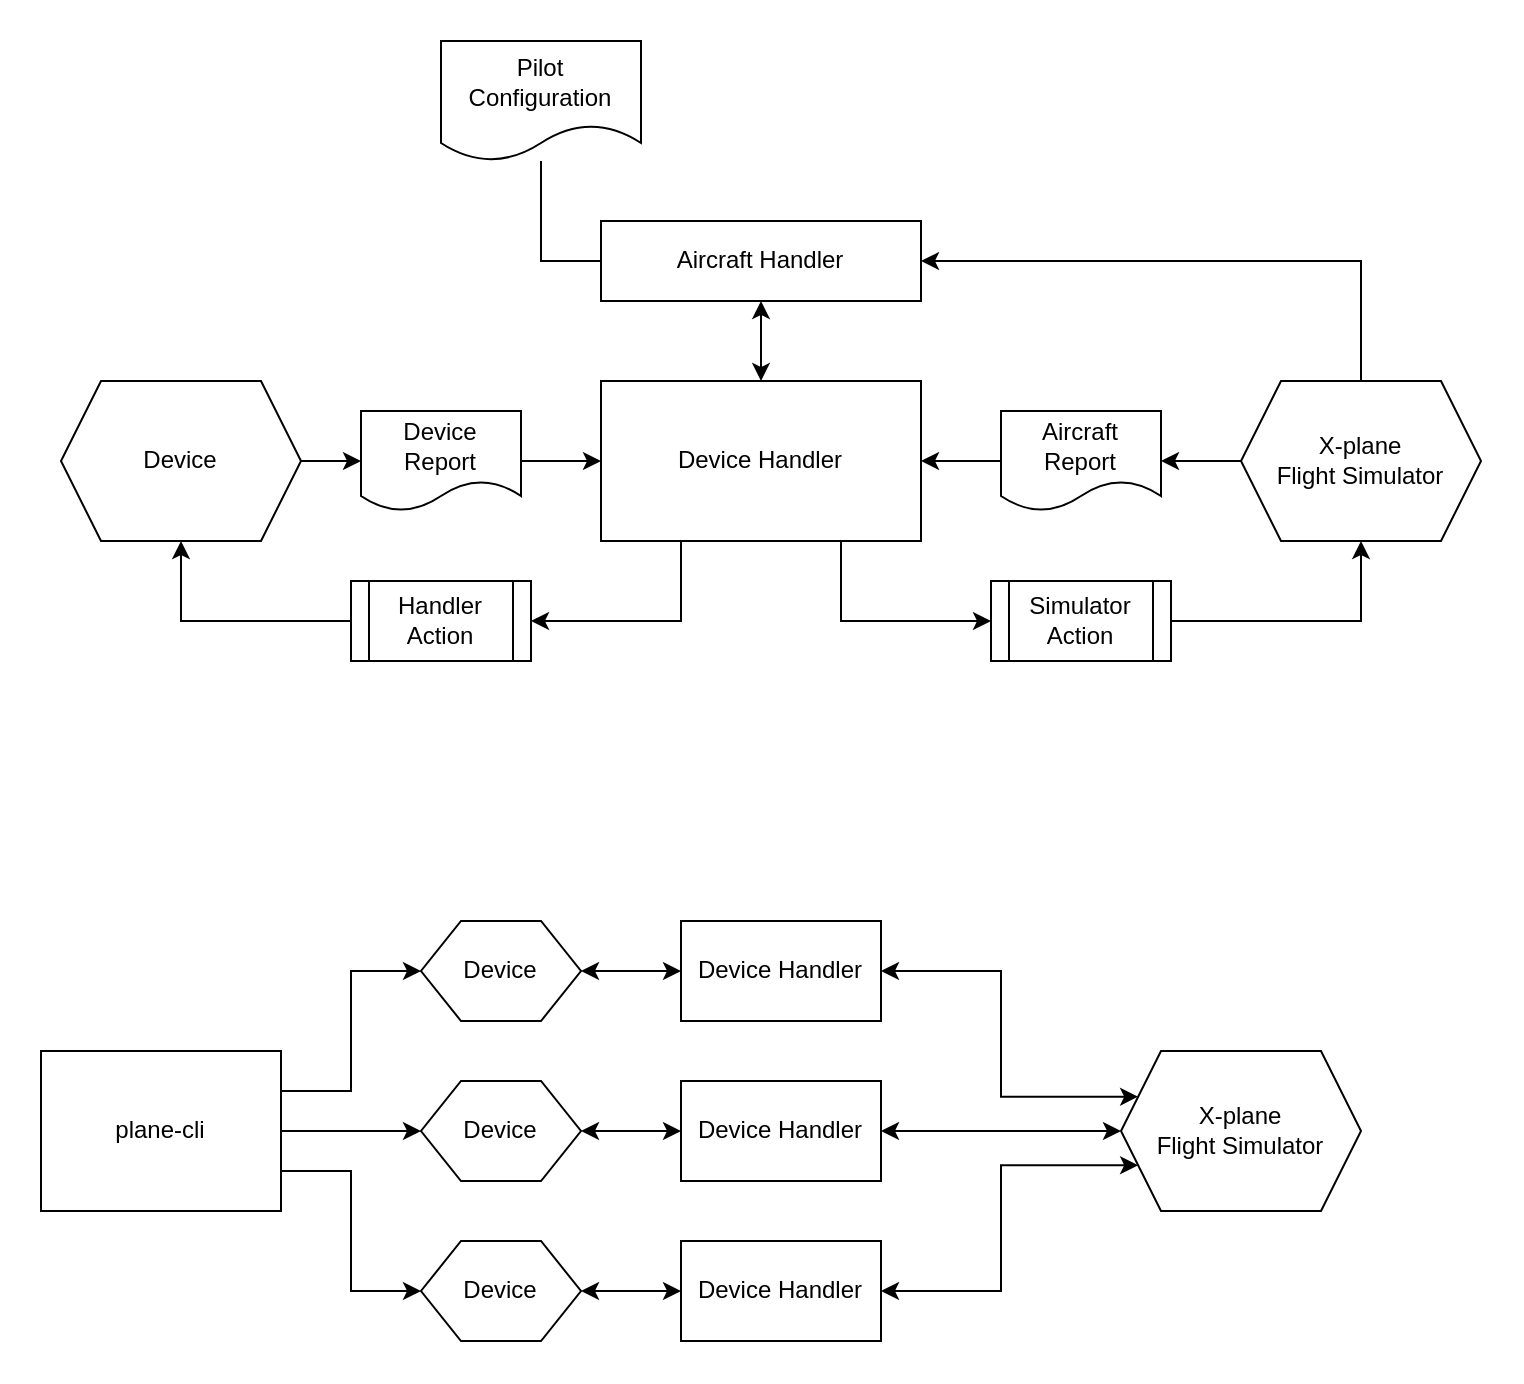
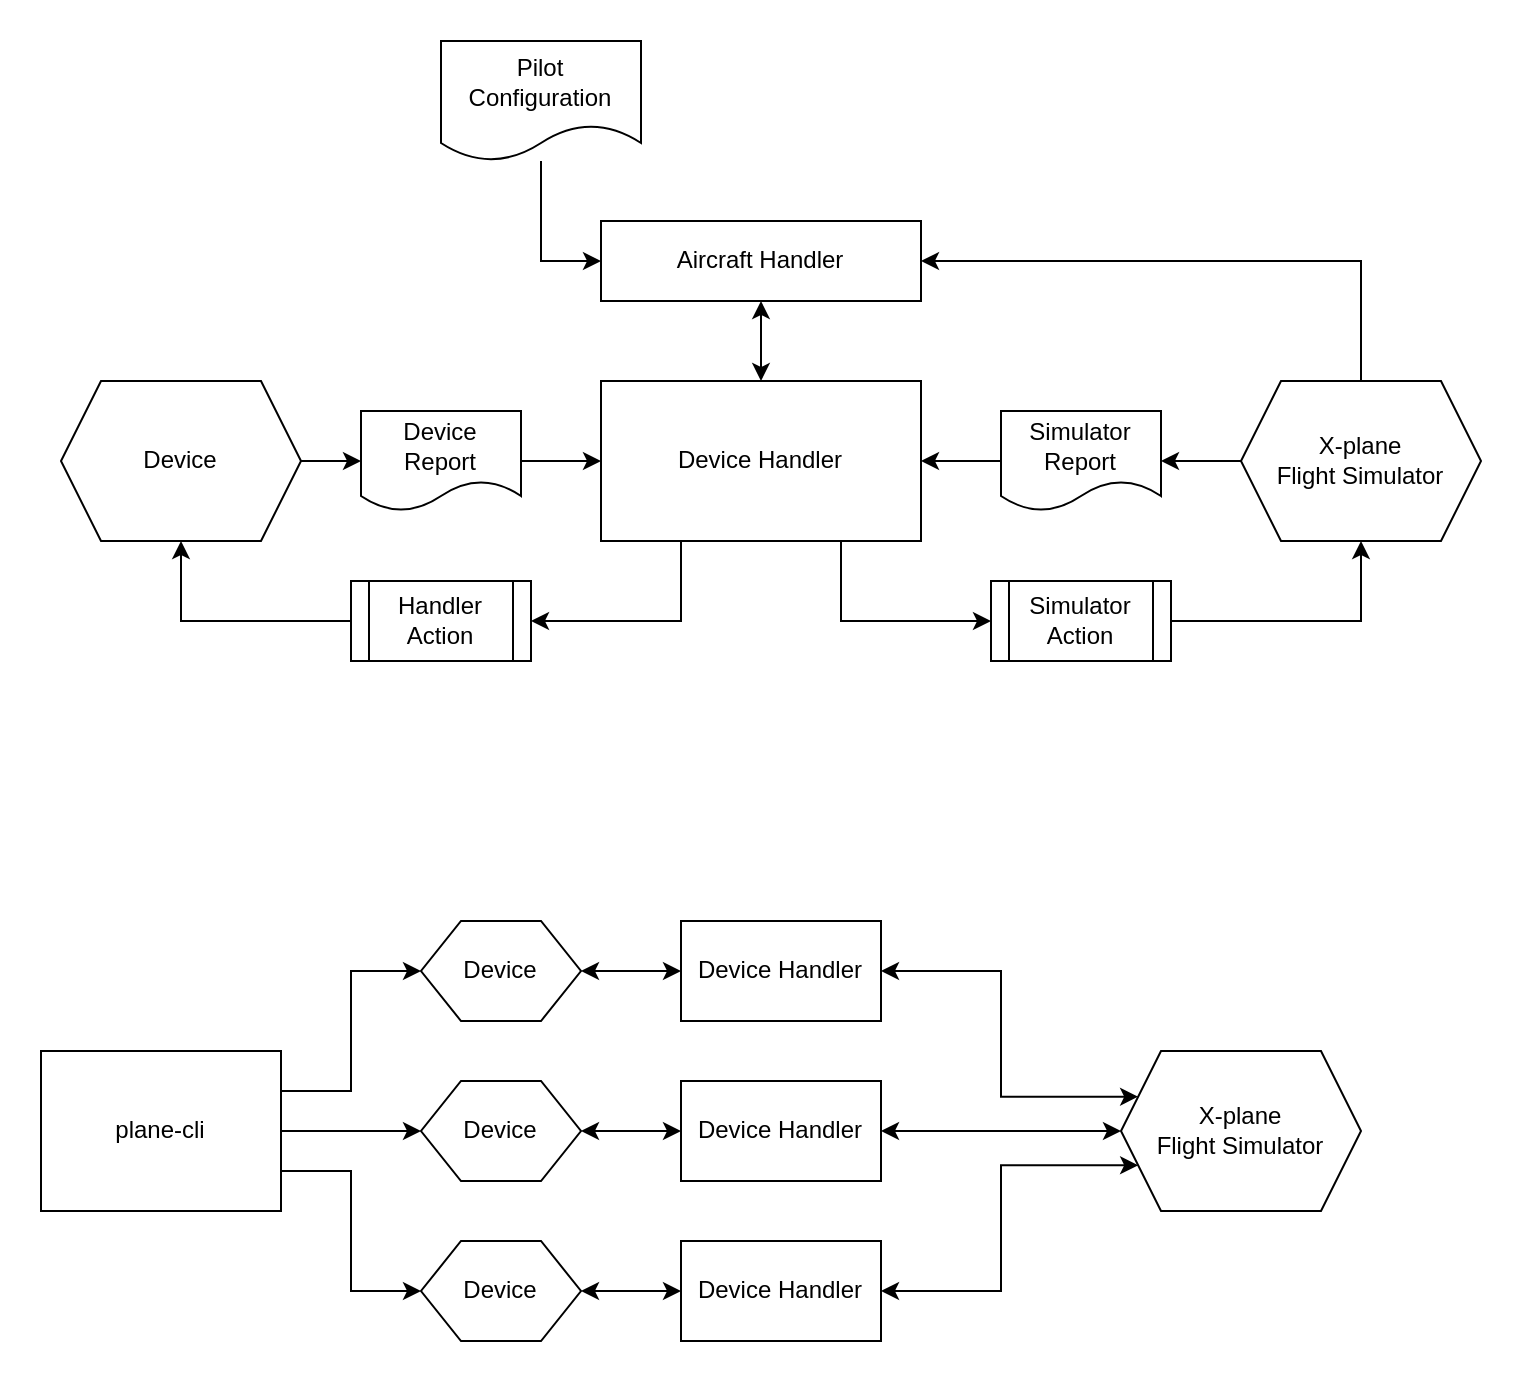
- <mxCell id="18" style="edgeStyle=orthogonalEdgeStyle;rounded=0;orthogonalLoop=1;jettySize=auto;html=1;entryX=0;entryY=0.5;entryDx=0;entryDy=0;endArrow=none;" edge="1" parent="1" source="19" target="21"><mxGeometry relative="1" as="geometry" /></mxCell>
+ <mxCell id="18" style="edgeStyle=orthogonalEdgeStyle;rounded=0;orthogonalLoop=1;jettySize=auto;html=1;entryX=0;entryY=0.5;entryDx=0;entryDy=0;" edge="1" parent="1" source="19" target="21"><mxGeometry relative="1" as="geometry" /></mxCell>
- <mxCell id="7" value="Aircraft&lt;div&gt;Report&lt;/div&gt;" style="shape=document;whiteSpace=wrap;html=1;boundedLbl=1;" vertex="1" parent="1"><mxGeometry x="500" y="205" width="80" height="50" as="geometry" /></mxCell>
+ <mxCell id="7" value="Simulator&lt;div&gt;Report&lt;/div&gt;" style="shape=document;whiteSpace=wrap;html=1;boundedLbl=1;" vertex="1" parent="1"><mxGeometry x="500" y="205" width="80" height="50" as="geometry" /></mxCell>
